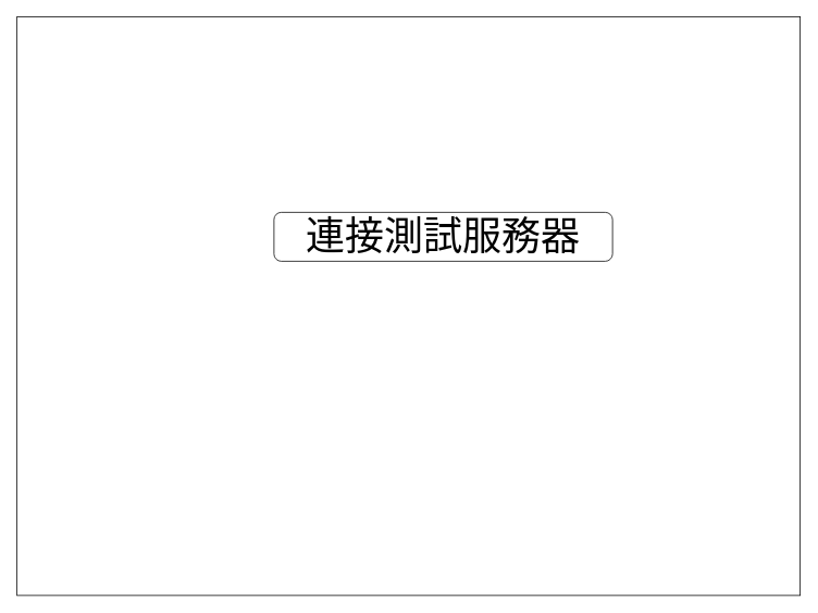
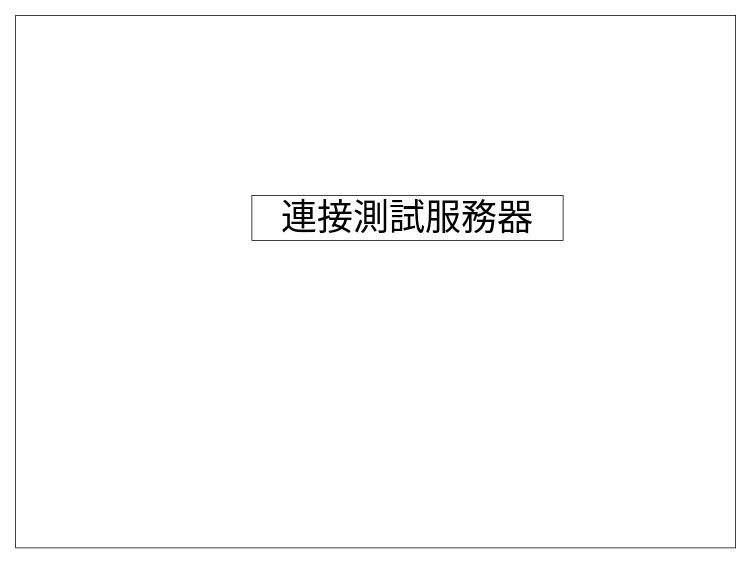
- <mxCell id="3" value="連接測試服務器" style="rounded=1;whiteSpace=wrap;html=1;fontSize=48;" parent="1" vertex="1"><mxGeometry x="335" y="260" width="415" height="60" as="geometry" /></mxCell>
+ <mxCell id="3" value="連接測試服務器" style="whiteSpace=wrap;html=1;fontSize=48;rounded=0;" parent="1" vertex="1"><mxGeometry x="335" y="260" width="415" height="60" as="geometry" /></mxCell>
